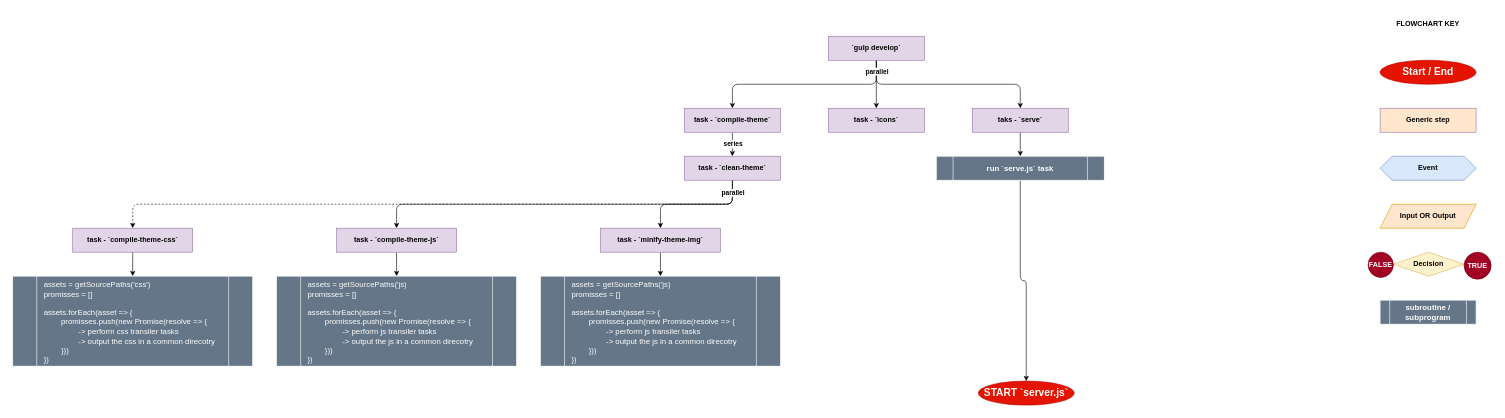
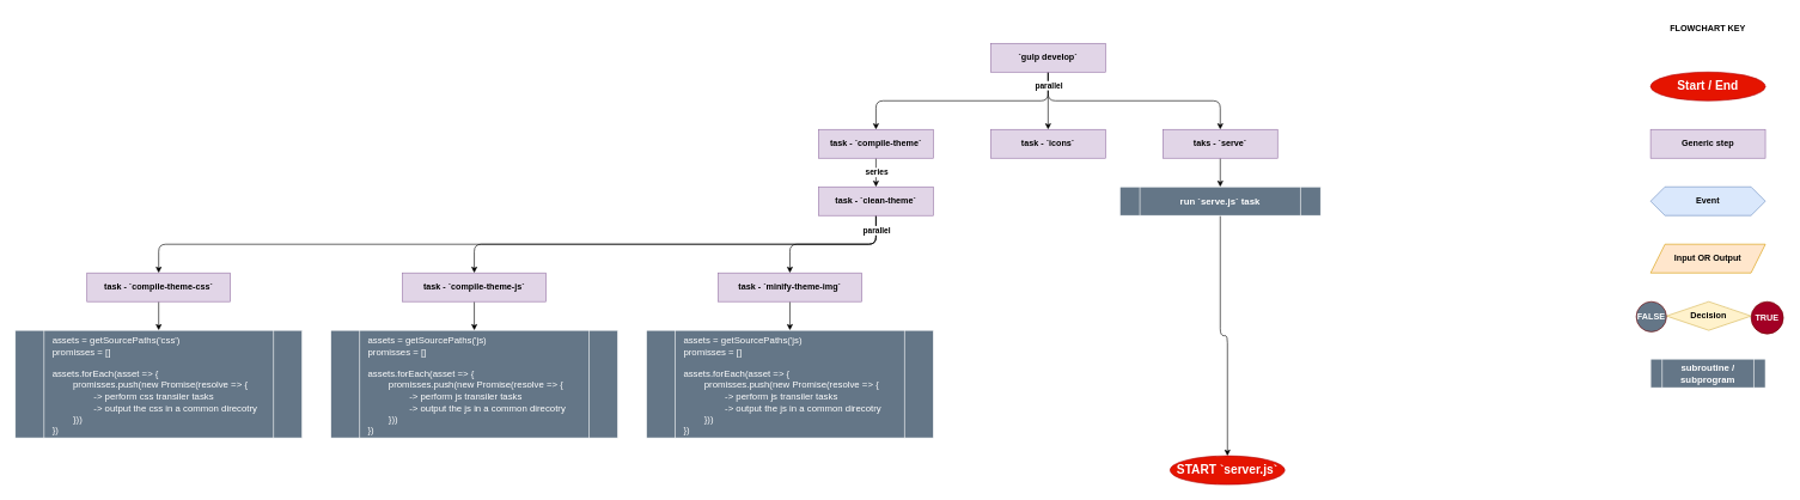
- <mxCell id="10" value="&lt;b&gt;Generic step&lt;/b&gt;" style="rounded=0;whiteSpace=wrap;html=1;fillColor=#ffe6cc;strokeColor=#9673a6;fontColor=#000000;" vertex="1" parent="1"><mxGeometry x="2300" y="180" width="160" height="40" as="geometry" /></mxCell>
+ <mxCell id="10" value="&lt;b&gt;Generic step&lt;/b&gt;" style="rounded=0;whiteSpace=wrap;html=1;fillColor=#e1d5e7;strokeColor=#9673a6;fontColor=#000000;" vertex="1" parent="1"><mxGeometry x="2300" y="180" width="160" height="40" as="geometry" /></mxCell>
- <mxCell id="23" style="edgeStyle=orthogonalEdgeStyle;html=1;entryX=0.5;entryY=0;entryDx=0;entryDy=0;dashed=1;" edge="1" parent="1" source="27" target="29"><mxGeometry relative="1" as="geometry"><Array as="points"><mxPoint x="1220" y="340" /></Array></mxGeometry></mxCell>
+ <mxCell id="23" style="edgeStyle=orthogonalEdgeStyle;html=1;entryX=0.5;entryY=0;entryDx=0;entryDy=0;" edge="1" parent="1" source="27" target="29"><mxGeometry relative="1" as="geometry"><Array as="points"><mxPoint x="1220" y="340" /></Array></mxGeometry></mxCell>
- <mxCell id="9" value="FALSE" style="ellipse;whiteSpace=wrap;html=1;aspect=fixed;fontColor=#ffffff;fillColor=#a20025;strokeColor=#6F0000;fontStyle=1" vertex="1" parent="6"><mxGeometry width="42.12" height="42.12" as="geometry" /></mxCell>
+ <mxCell id="9" value="FALSE" style="ellipse;whiteSpace=wrap;html=1;aspect=fixed;fontColor=#ffffff;fillColor=#647687;strokeColor=#6F0000;fontStyle=1;" vertex="1" parent="6"><mxGeometry width="42.12" height="42.12" as="geometry" /></mxCell>
